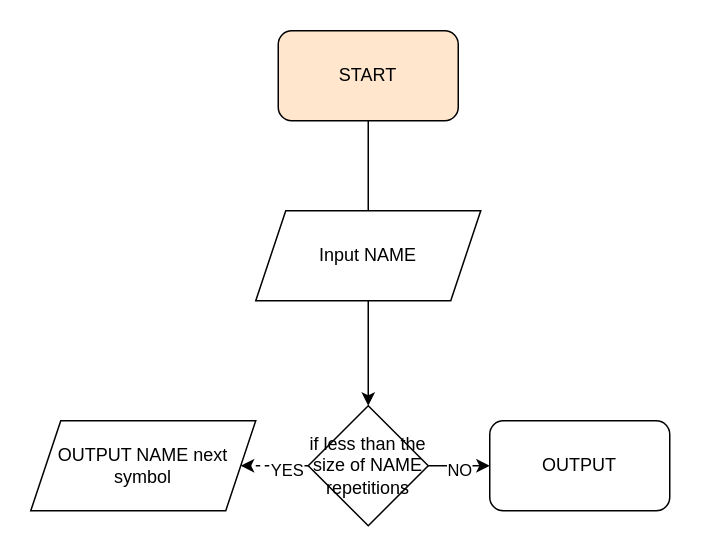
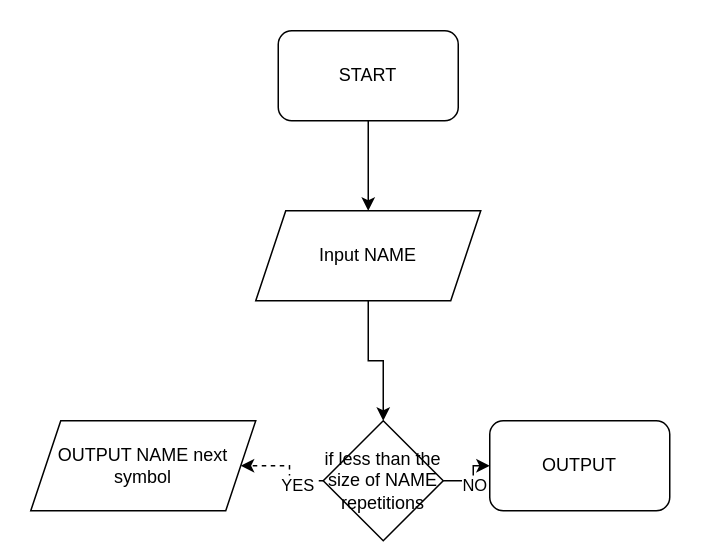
- <mxCell id="3" value="START" style="rounded=1;whiteSpace=wrap;html=1;fillColor=#ffe6cc;" vertex="1" parent="1"><mxGeometry x="185" y="20" width="120" height="60" as="geometry" /></mxCell>
+ <mxCell id="3" value="START" style="rounded=1;whiteSpace=wrap;html=1;" vertex="1" parent="1"><mxGeometry x="185" y="20" width="120" height="60" as="geometry" /></mxCell>
- <mxCell id="2" style="edgeStyle=orthogonalEdgeStyle;rounded=0;orthogonalLoop=1;jettySize=auto;html=1;endArrow=none;" edge="1" parent="1" source="3" target="5"><mxGeometry relative="1" as="geometry" /></mxCell>
+ <mxCell id="2" style="edgeStyle=orthogonalEdgeStyle;rounded=0;orthogonalLoop=1;jettySize=auto;html=1;" edge="1" parent="1" source="3" target="5"><mxGeometry relative="1" as="geometry" /></mxCell>
- <mxCell id="11" value="if less than the size of NAME repetitions" style="rhombus;whiteSpace=wrap;html=1;" vertex="1" parent="1"><mxGeometry x="205" y="270" width="80" height="80" as="geometry" /></mxCell>
+ <mxCell id="11" value="if less than the size of NAME repetitions" style="rhombus;whiteSpace=wrap;html=1;" vertex="1" parent="1"><mxGeometry x="215" y="280" width="80" height="80" as="geometry" /></mxCell>
